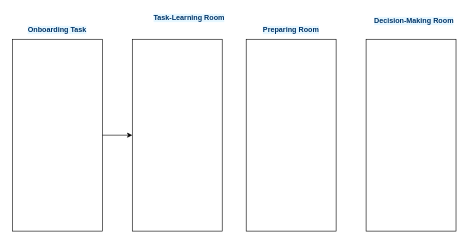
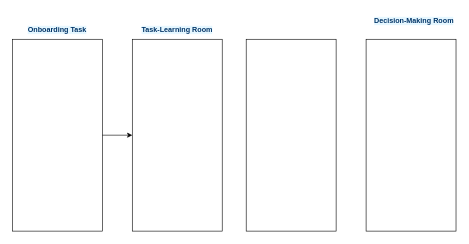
- <mxCell id="8" value="&lt;span style=&quot;color: rgb(0, 51, 102); font-family: Arial, sans-serif; font-weight: 700; background-color: rgb(230, 247, 255);&quot;&gt;Task-Learning Room&lt;/span&gt;" style="text;html=1;align=center;verticalAlign=middle;whiteSpace=wrap;rounded=0;" vertex="1" parent="1"><mxGeometry x="250" y="15" width="130" height="30" as="geometry" /></mxCell>
+ <mxCell id="8" value="&lt;span style=&quot;color: rgb(0, 51, 102); font-family: Arial, sans-serif; font-weight: 700; background-color: rgb(230, 247, 255);&quot;&gt;Task-Learning Room&lt;/span&gt;" style="text;html=1;align=center;verticalAlign=middle;whiteSpace=wrap;rounded=0;" vertex="1" parent="1"><mxGeometry x="230" y="35" width="130" height="30" as="geometry" /></mxCell>
- <mxCell id="9" value="&lt;span style=&quot;color: rgb(0, 51, 102); font-family: Arial, sans-serif; font-weight: 700; background-color: rgb(230, 247, 255);&quot;&gt;Preparing Room&lt;/span&gt;" style="text;html=1;align=center;verticalAlign=middle;whiteSpace=wrap;rounded=0;" vertex="1" parent="1"><mxGeometry x="420" y="35" width="130" height="30" as="geometry" /></mxCell>
